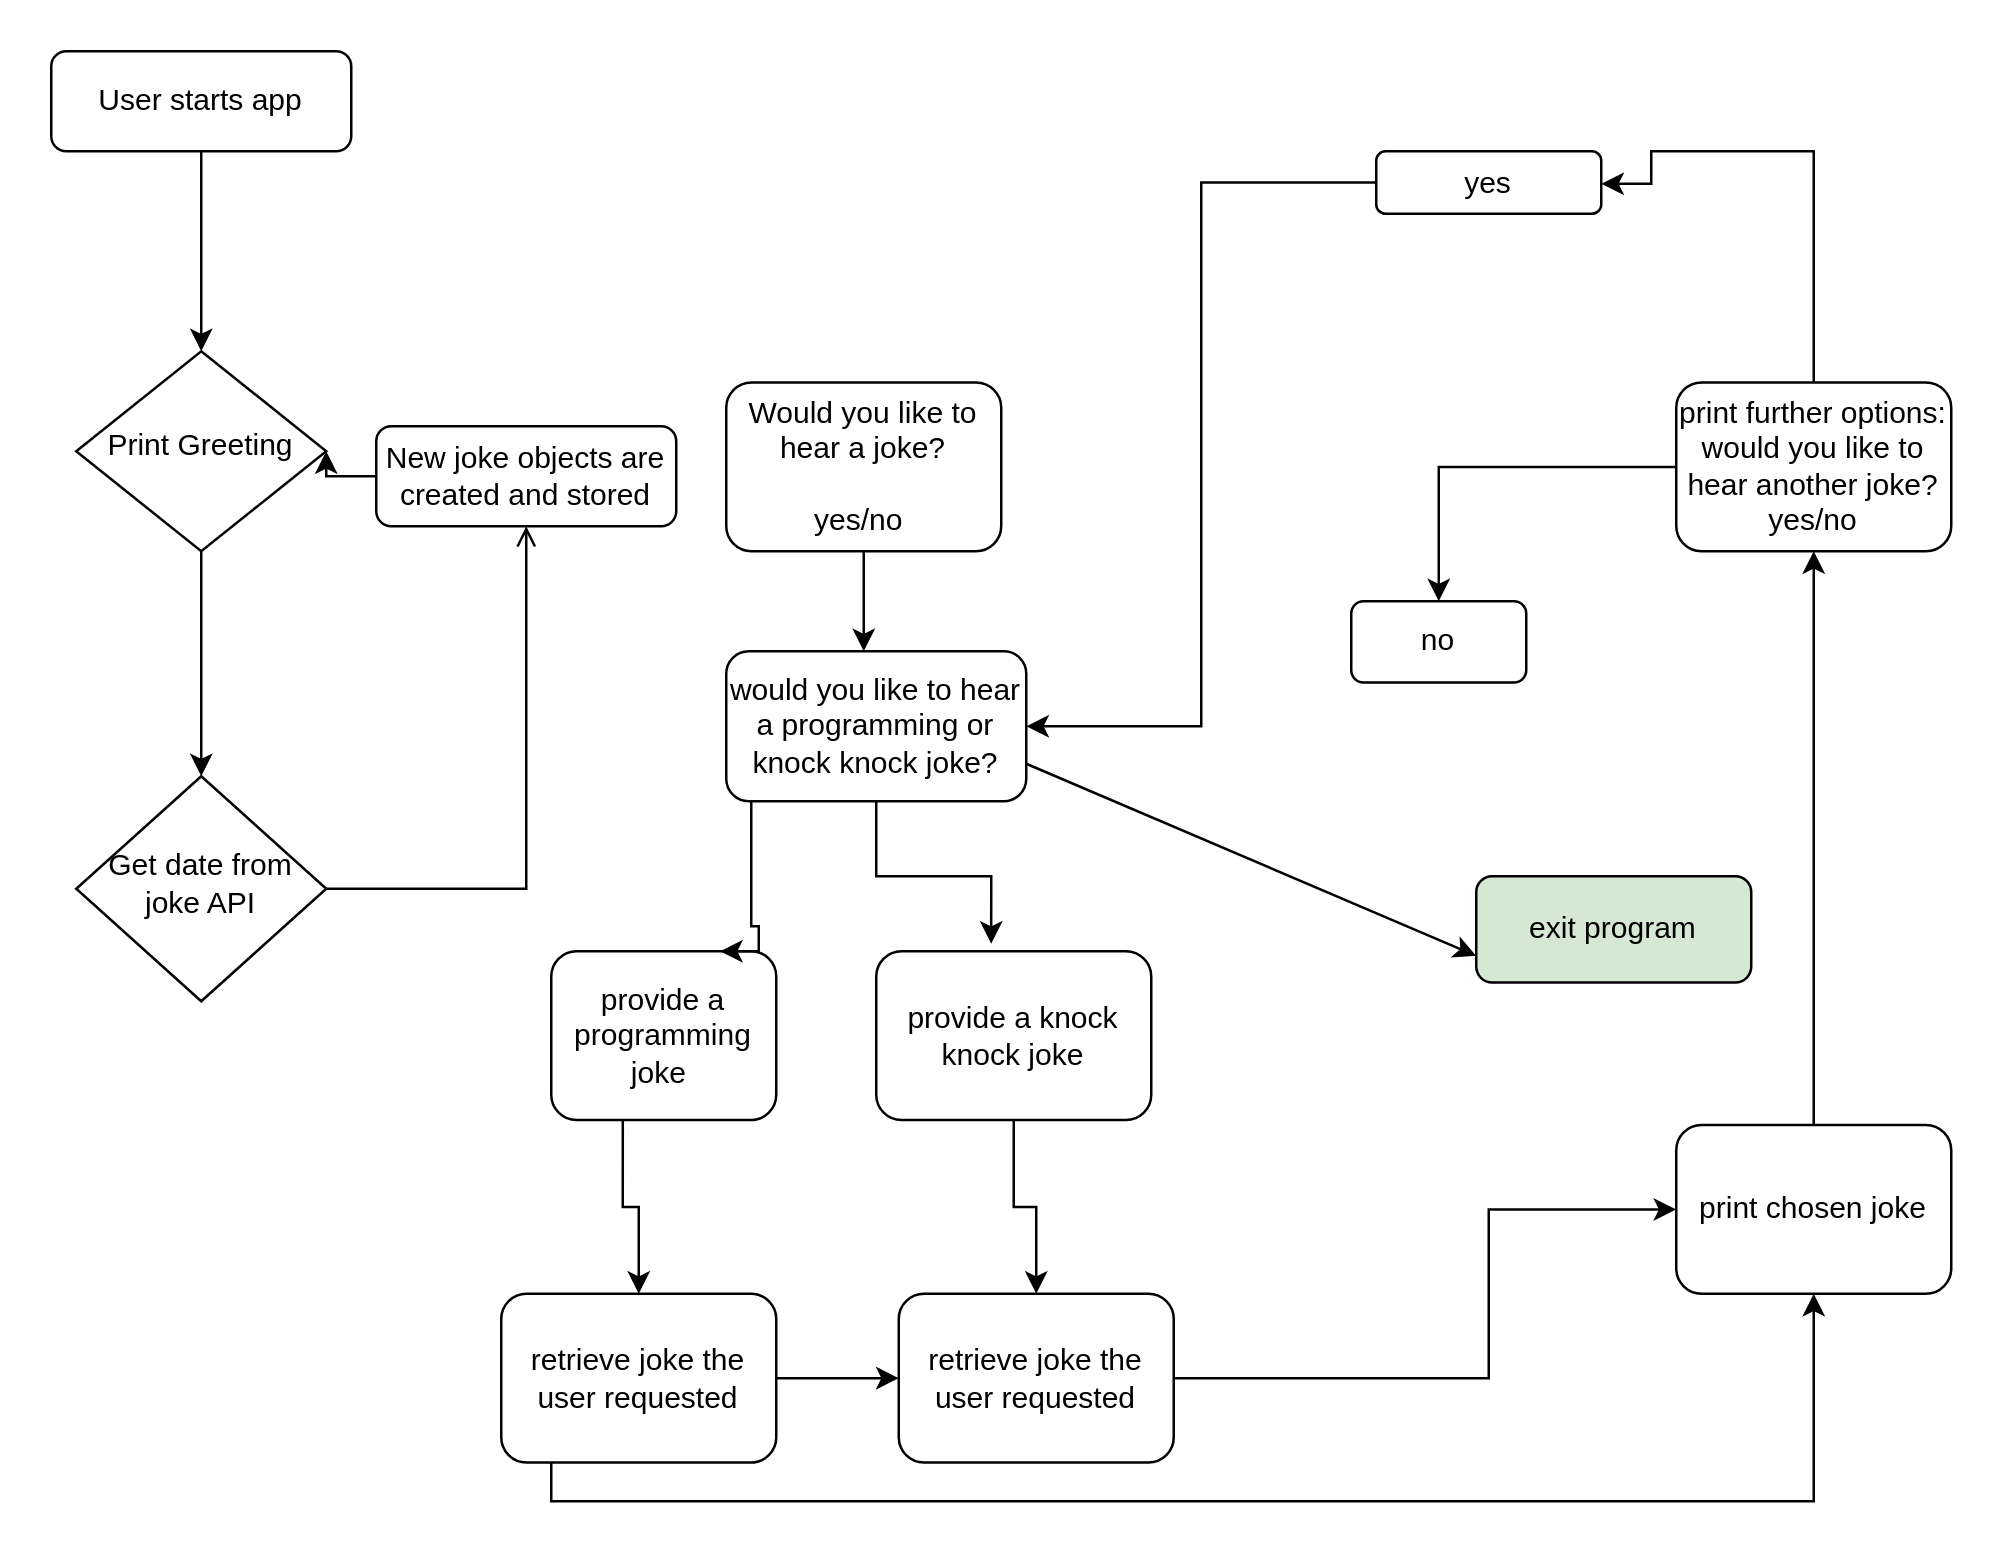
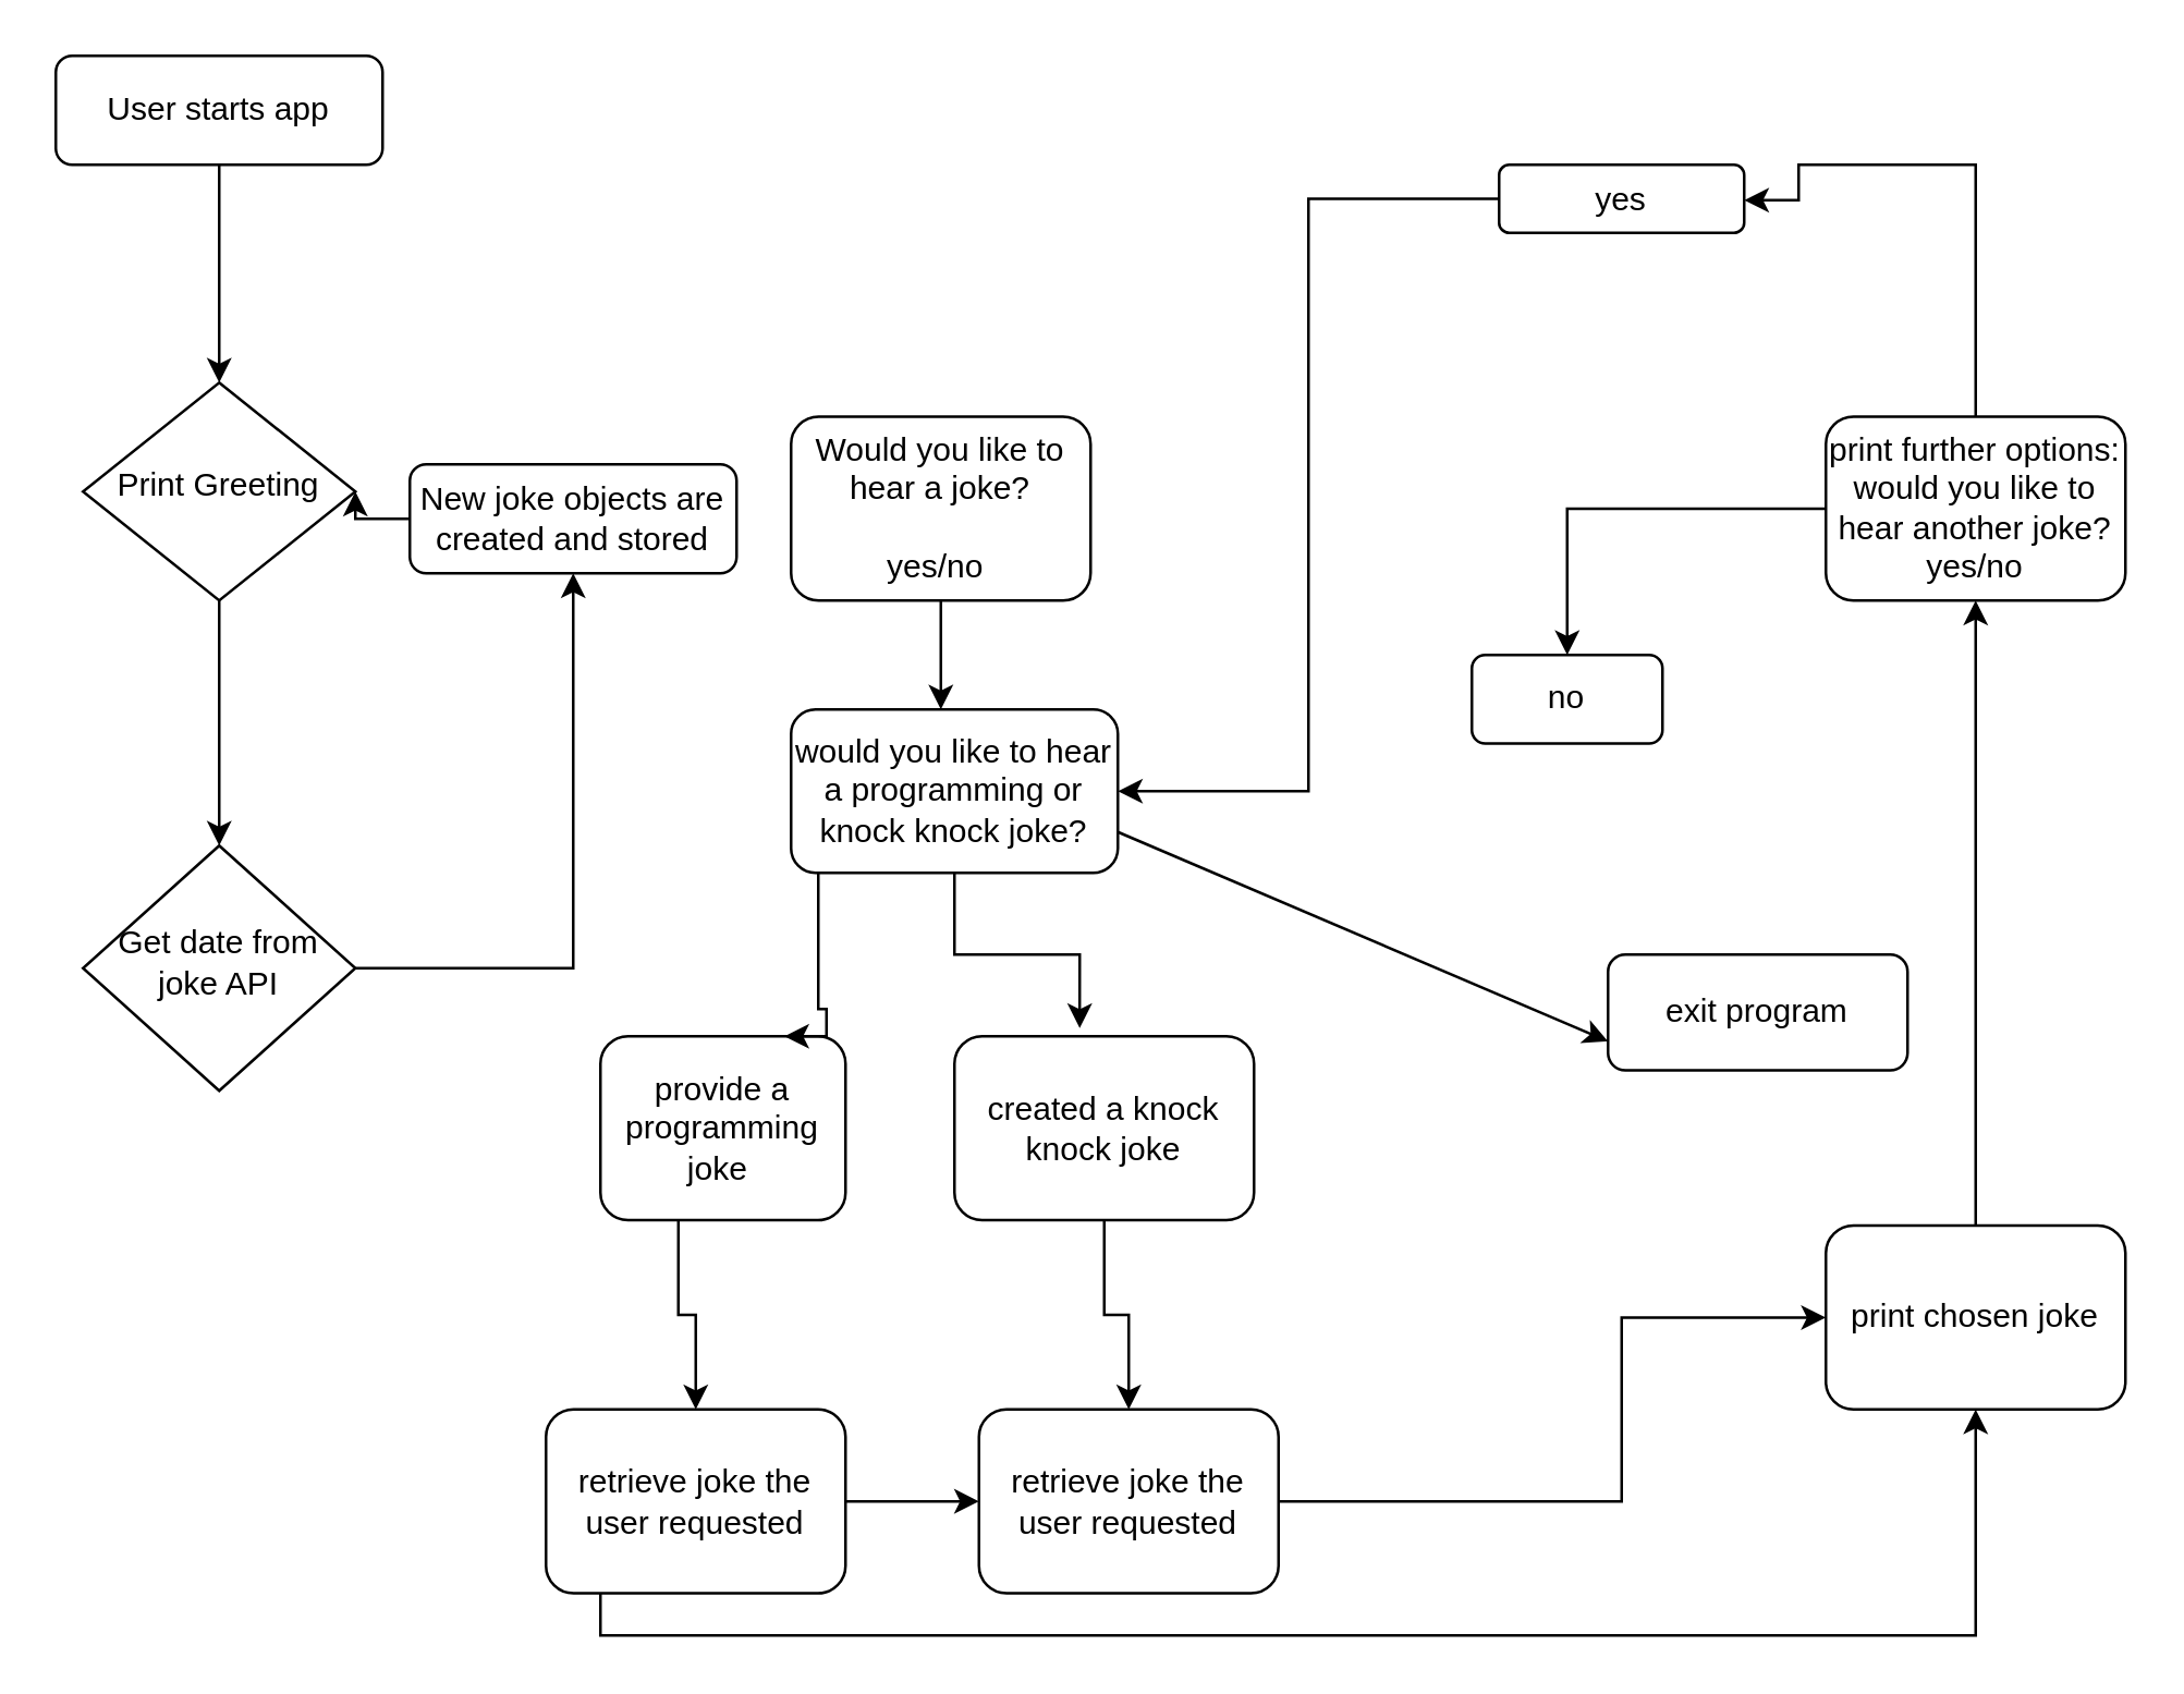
- <mxCell id="6" value="" style="edgeStyle=orthogonalEdgeStyle;rounded=0;orthogonalLoop=1;jettySize=auto;html=1;endArrow=open;" edge="1" parent="1" source="7" target="9"><mxGeometry relative="1" as="geometry"><Array as="points"><mxPoint x="210" y="355" /></Array></mxGeometry></mxCell>
+ <mxCell id="6" value="" style="edgeStyle=orthogonalEdgeStyle;rounded=0;orthogonalLoop=1;jettySize=auto;html=1;" edge="1" parent="1" source="7" target="9"><mxGeometry relative="1" as="geometry"><Array as="points"><mxPoint x="210" y="355" /></Array></mxGeometry></mxCell>
- <mxCell id="29" value="exit program" style="whiteSpace=wrap;html=1;rounded=1;shadow=0;strokeWidth=1;glass=0;fillColor=#d5e8d4;" vertex="1" parent="1"><mxGeometry x="590" y="350" width="110" height="42.5" as="geometry" /></mxCell>
+ <mxCell id="29" value="exit program" style="whiteSpace=wrap;html=1;rounded=1;shadow=0;strokeWidth=1;glass=0;" vertex="1" parent="1"><mxGeometry x="590" y="350" width="110" height="42.5" as="geometry" /></mxCell>
- <mxCell id="16" value="provide a knock knock joke" style="whiteSpace=wrap;html=1;rounded=1;shadow=0;strokeWidth=1;glass=0;" vertex="1" parent="1"><mxGeometry x="350" y="380" width="110" height="67.5" as="geometry" /></mxCell>
+ <mxCell id="16" value="created a knock knock joke" style="whiteSpace=wrap;html=1;rounded=1;shadow=0;strokeWidth=1;glass=0;" vertex="1" parent="1"><mxGeometry x="350" y="380" width="110" height="67.5" as="geometry" /></mxCell>
